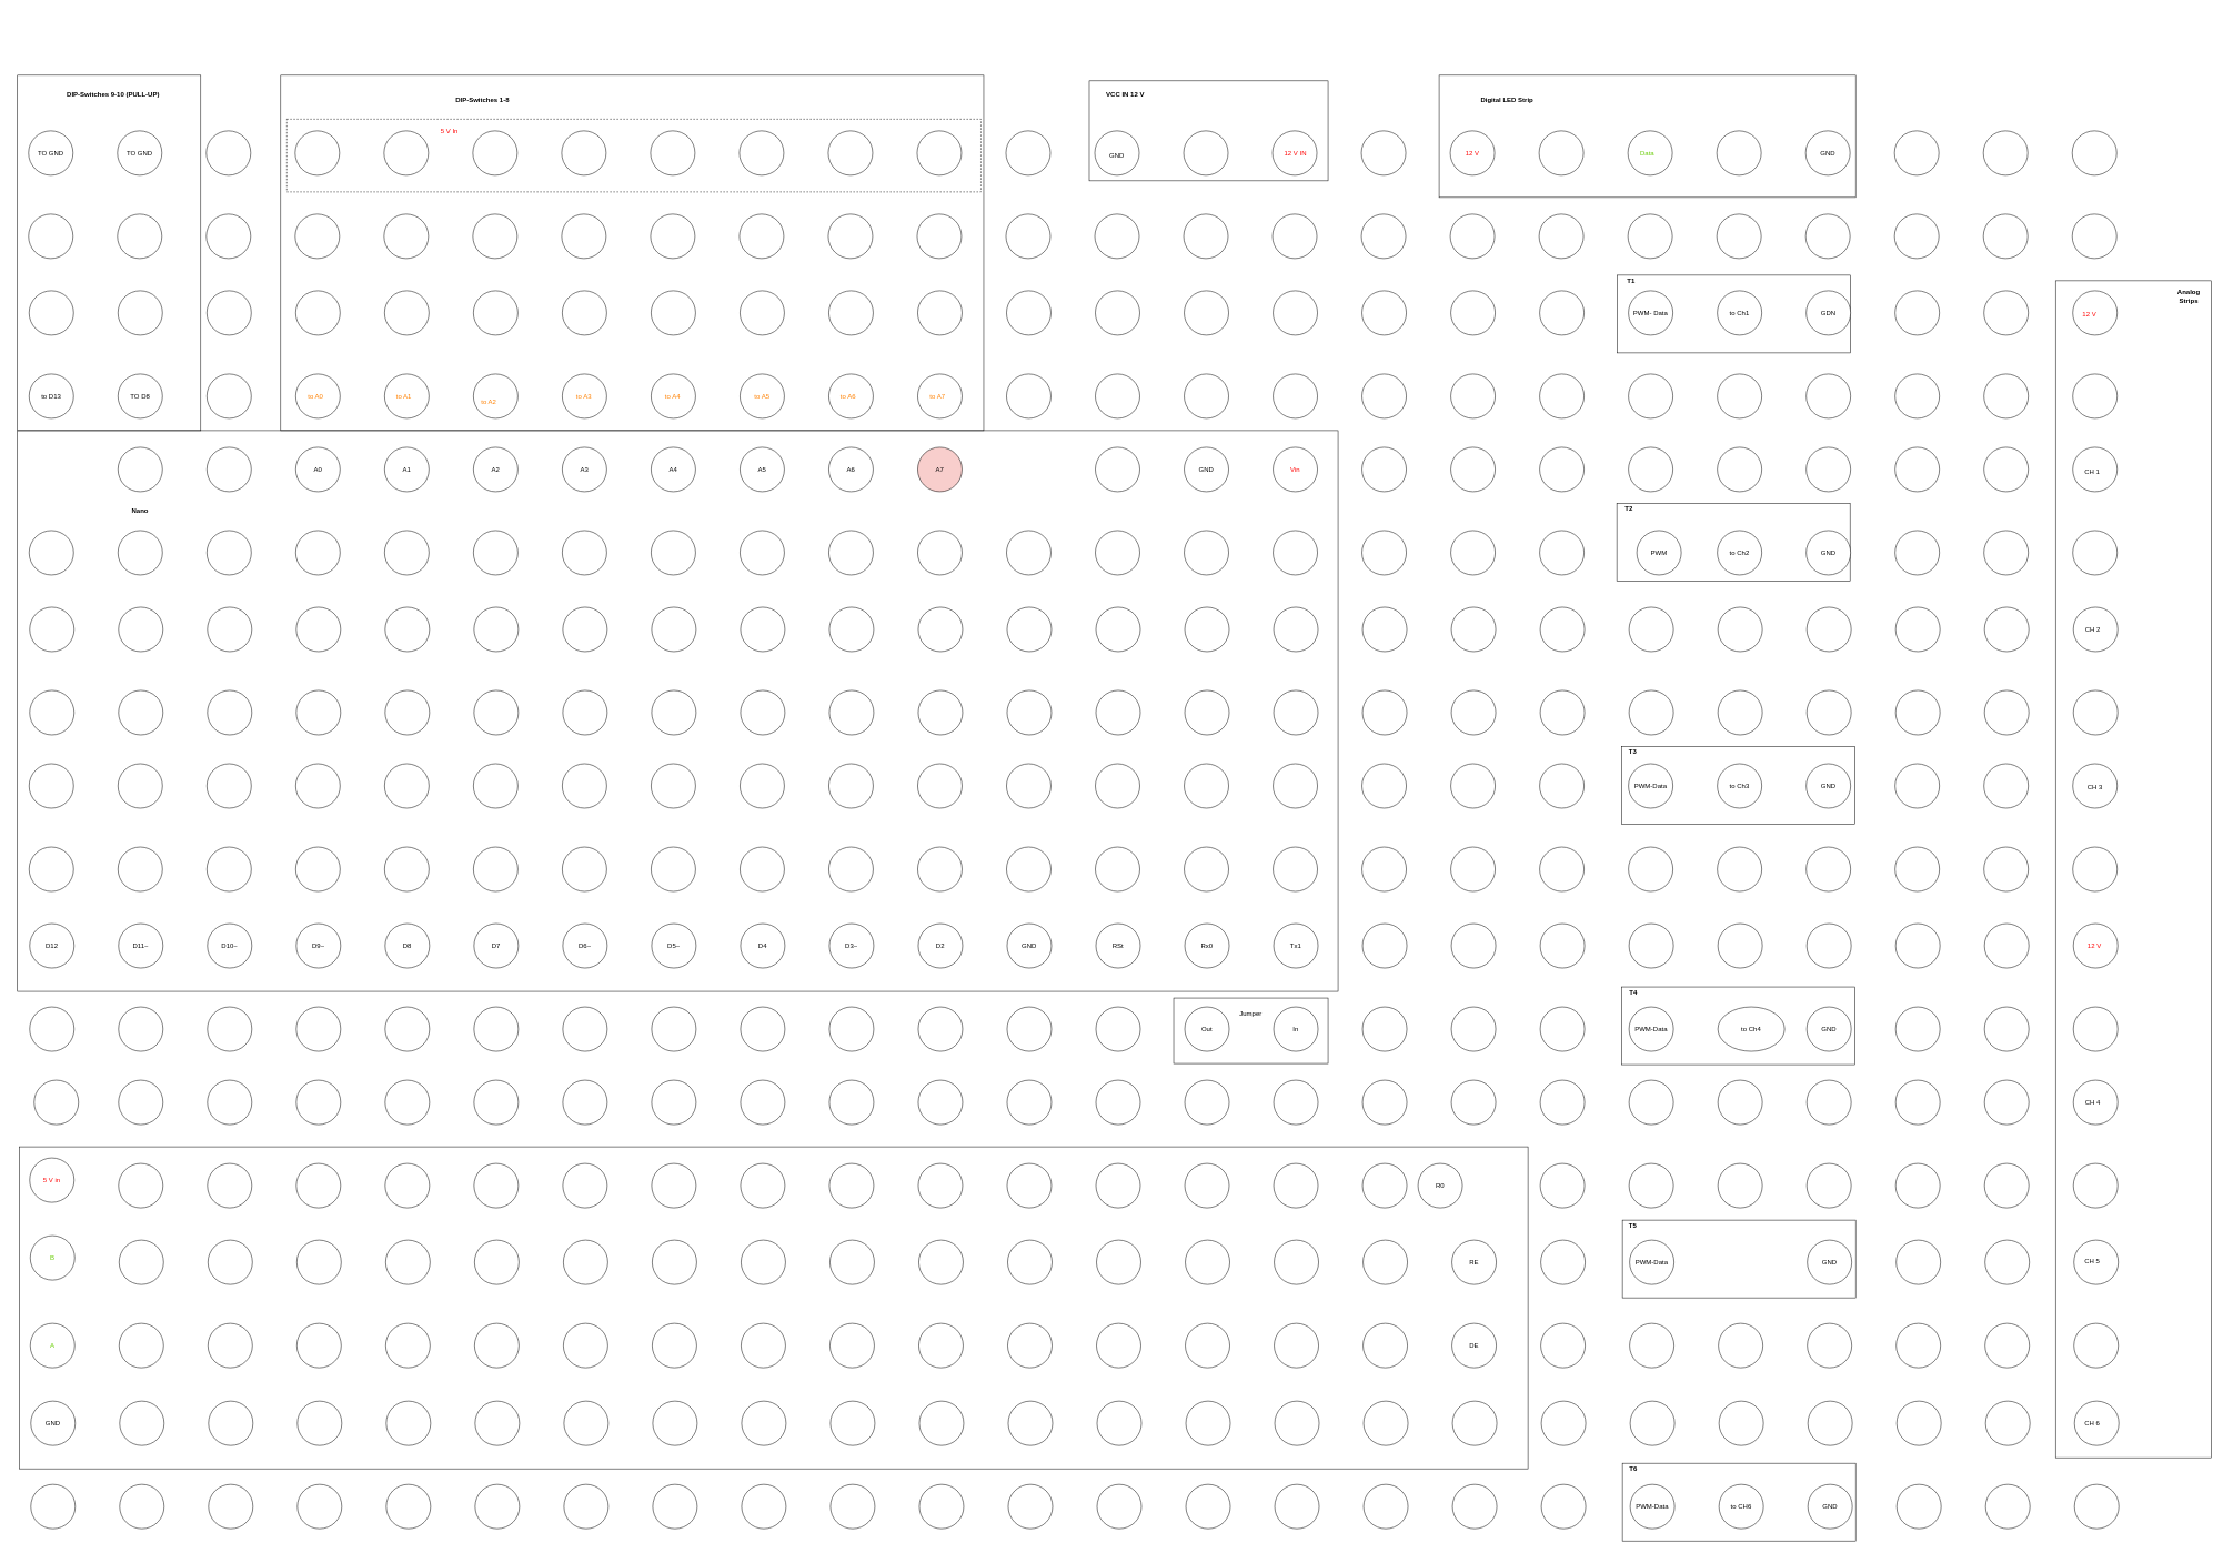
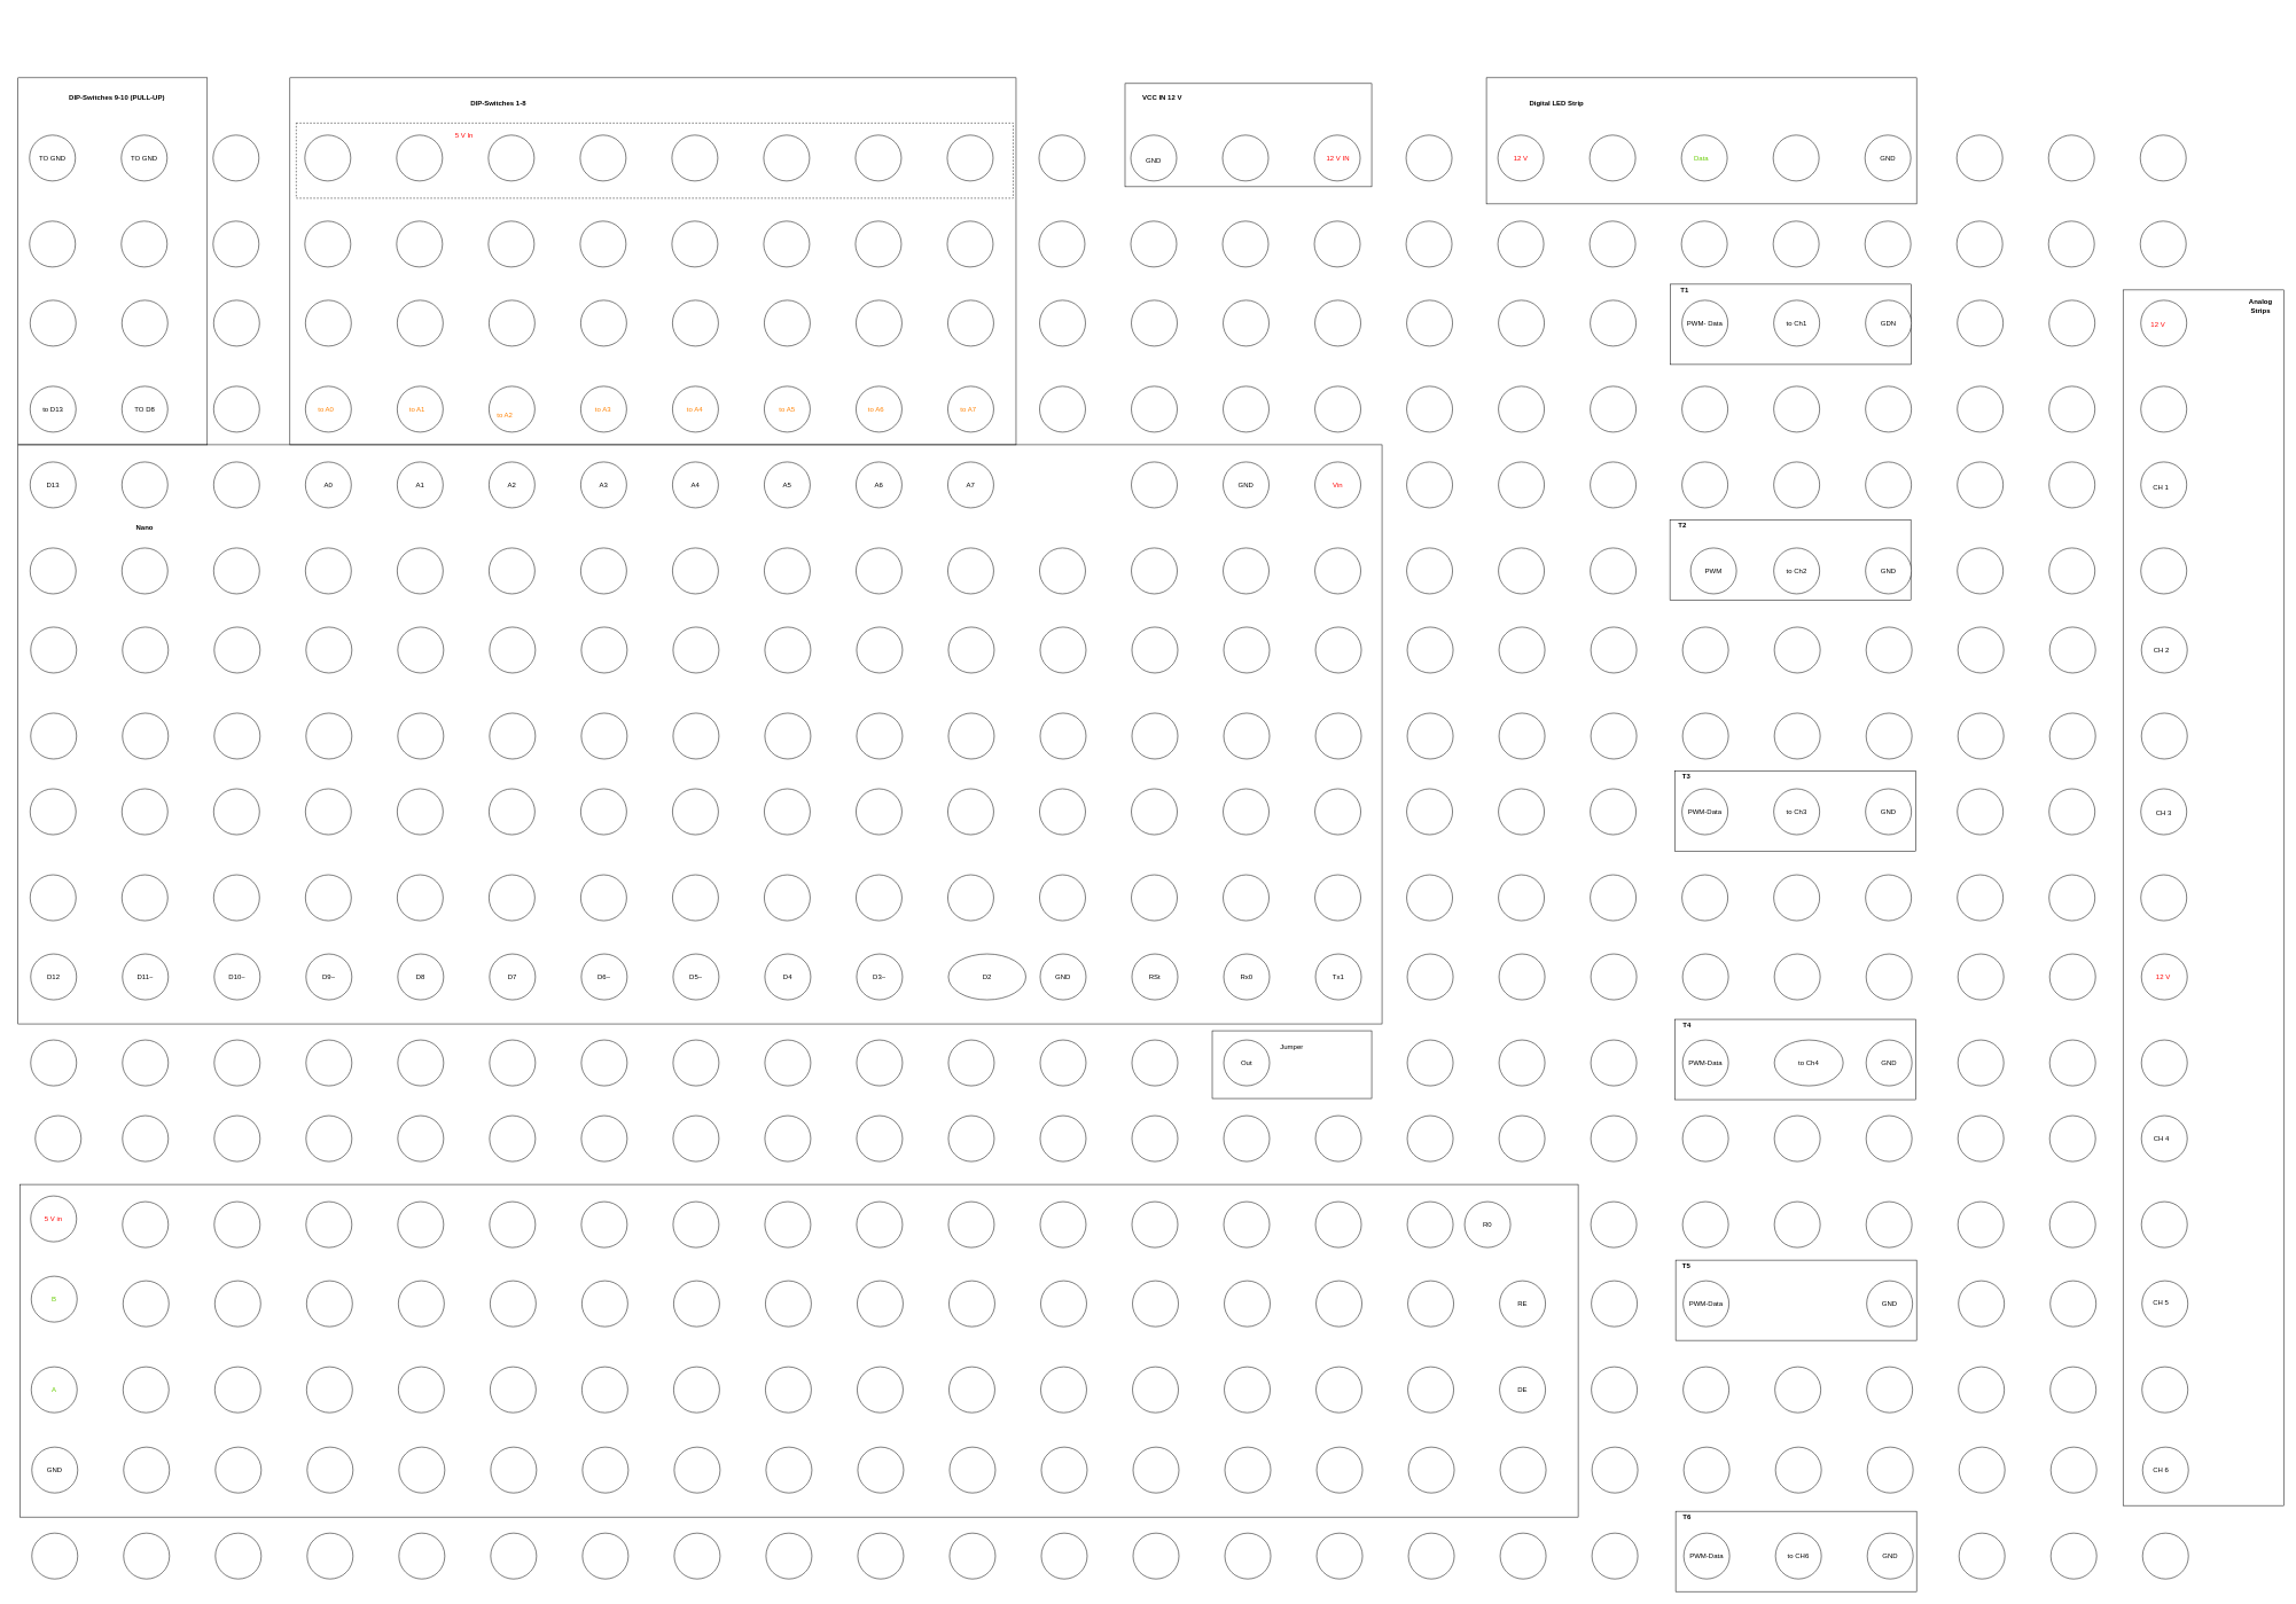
+ <mxCell id="110" value="D13" style="ellipse;whiteSpace=wrap;html=1;aspect=fixed;fontSize=12;" parent="1" vertex="1"><mxGeometry x="52" y="805" width="80" height="80" as="geometry" /></mxCell>
- <mxCell id="120" value="A7" style="ellipse;whiteSpace=wrap;html=1;aspect=fixed;fontSize=12;fillColor=#f8cecc;" parent="1" vertex="1"><mxGeometry x="1652" y="805" width="80" height="80" as="geometry" /></mxCell>
+ <mxCell id="120" value="A7" style="ellipse;whiteSpace=wrap;html=1;aspect=fixed;fontSize=12;" parent="1" vertex="1"><mxGeometry x="1652" y="805" width="80" height="80" as="geometry" /></mxCell>
- <mxCell id="263" value="D2" style="ellipse;whiteSpace=wrap;html=1;aspect=fixed;fontSize=12;" parent="1" vertex="1"><mxGeometry x="1653" y="1663" width="80" height="80" as="geometry" /></mxCell>
+ <mxCell id="263" value="D2" style="ellipse;whiteSpace=wrap;html=1;aspect=fixed;fontSize=12;" parent="1" vertex="1"><mxGeometry x="1653" y="1663" width="135" height="80" as="geometry" /></mxCell>
- <mxCell id="291" value="In" style="ellipse;whiteSpace=wrap;html=1;aspect=fixed;fontSize=12;" parent="1" vertex="1"><mxGeometry x="2293" y="1813" width="80" height="80" as="geometry" /></mxCell>
